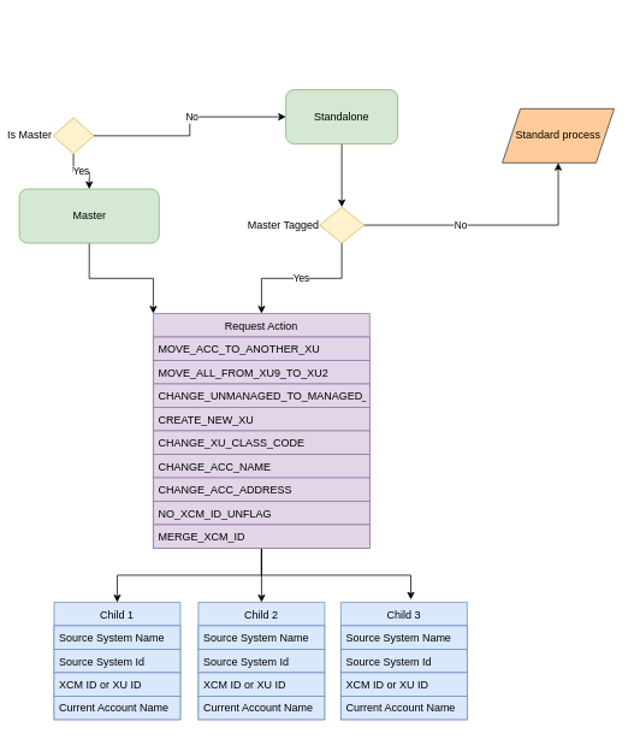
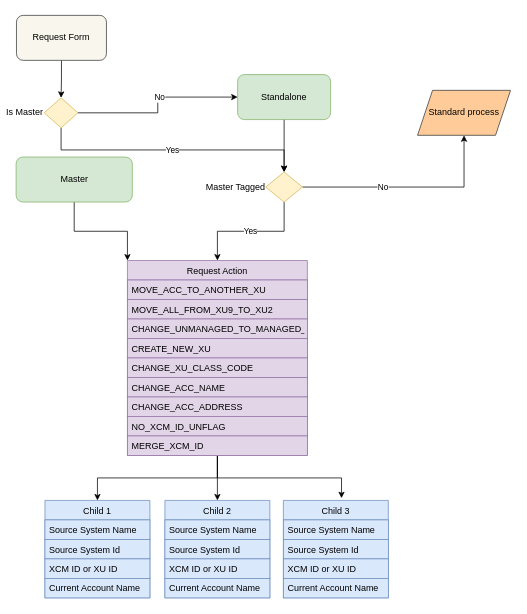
+ <mxCell id="9" value="Request Form" style="rounded=1;whiteSpace=wrap;html=1;fillColor=#f9f7ed;strokeColor=#36393d;" vertex="1" parent="1"><mxGeometry x="21" y="20" width="120" height="60" as="geometry" /></mxCell>
+ <mxCell id="8" style="edgeStyle=orthogonalEdgeStyle;rounded=0;orthogonalLoop=1;jettySize=auto;html=1;exitX=0.5;exitY=1;exitDx=0;exitDy=0;entryX=0.5;entryY=0;entryDx=0;entryDy=0;" edge="1" parent="1" source="9" target="13"><mxGeometry relative="1" as="geometry" /></mxCell>
- <mxCell id="10" value="Yes" style="edgeStyle=orthogonalEdgeStyle;rounded=0;orthogonalLoop=1;jettySize=auto;html=1;exitX=0.5;exitY=1;exitDx=0;exitDy=0;entryX=0.5;entryY=0;entryDx=0;entryDy=0;" edge="1" parent="1" source="13" target="3"><mxGeometry relative="1" as="geometry" /></mxCell>
+ <mxCell id="10" value="Yes" style="edgeStyle=orthogonalEdgeStyle;rounded=0;orthogonalLoop=1;jettySize=auto;html=1;exitX=0.5;exitY=1;exitDx=0;exitDy=0;" edge="1" parent="1" source="13" target="44"><mxGeometry relative="1" as="geometry" /></mxCell>
